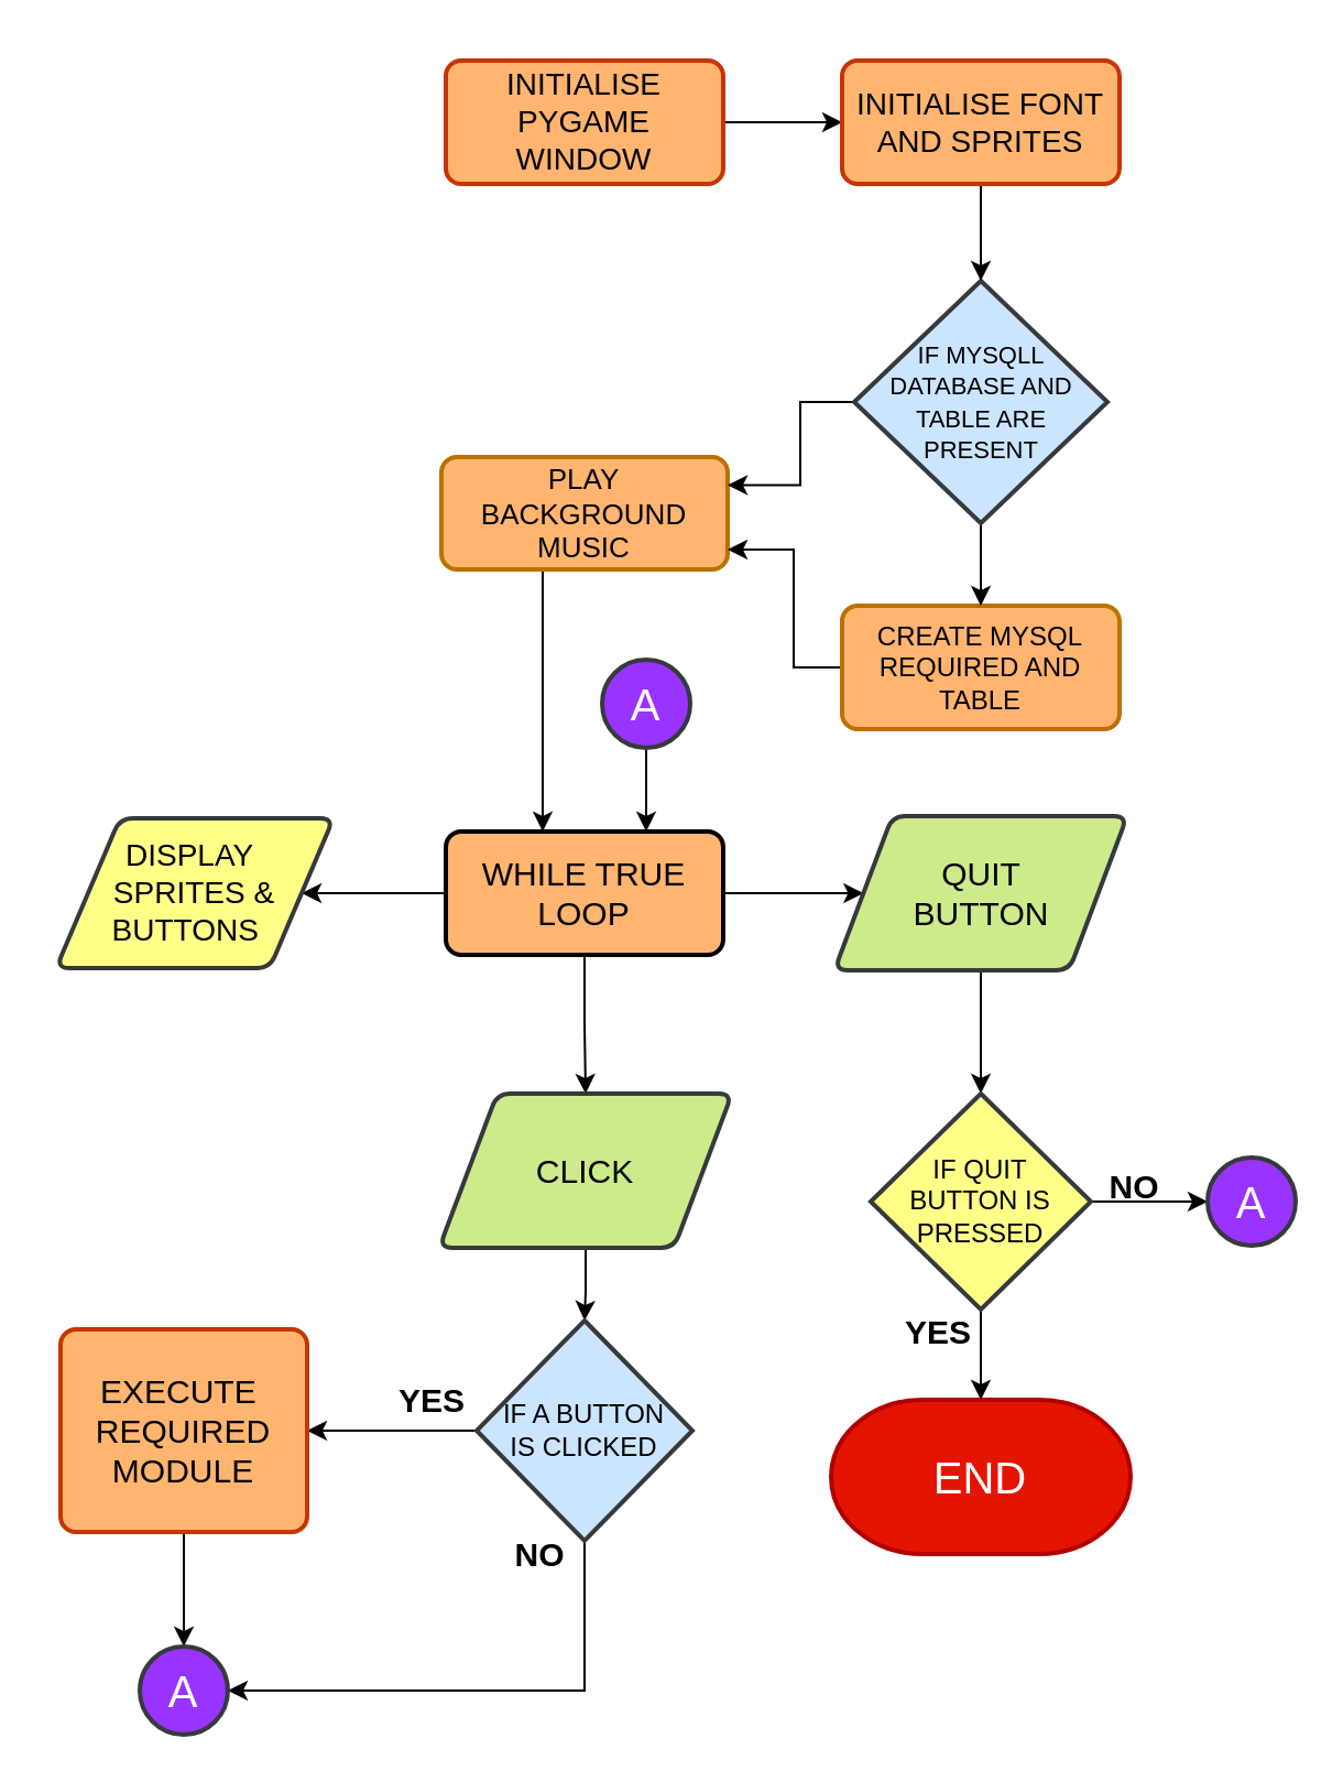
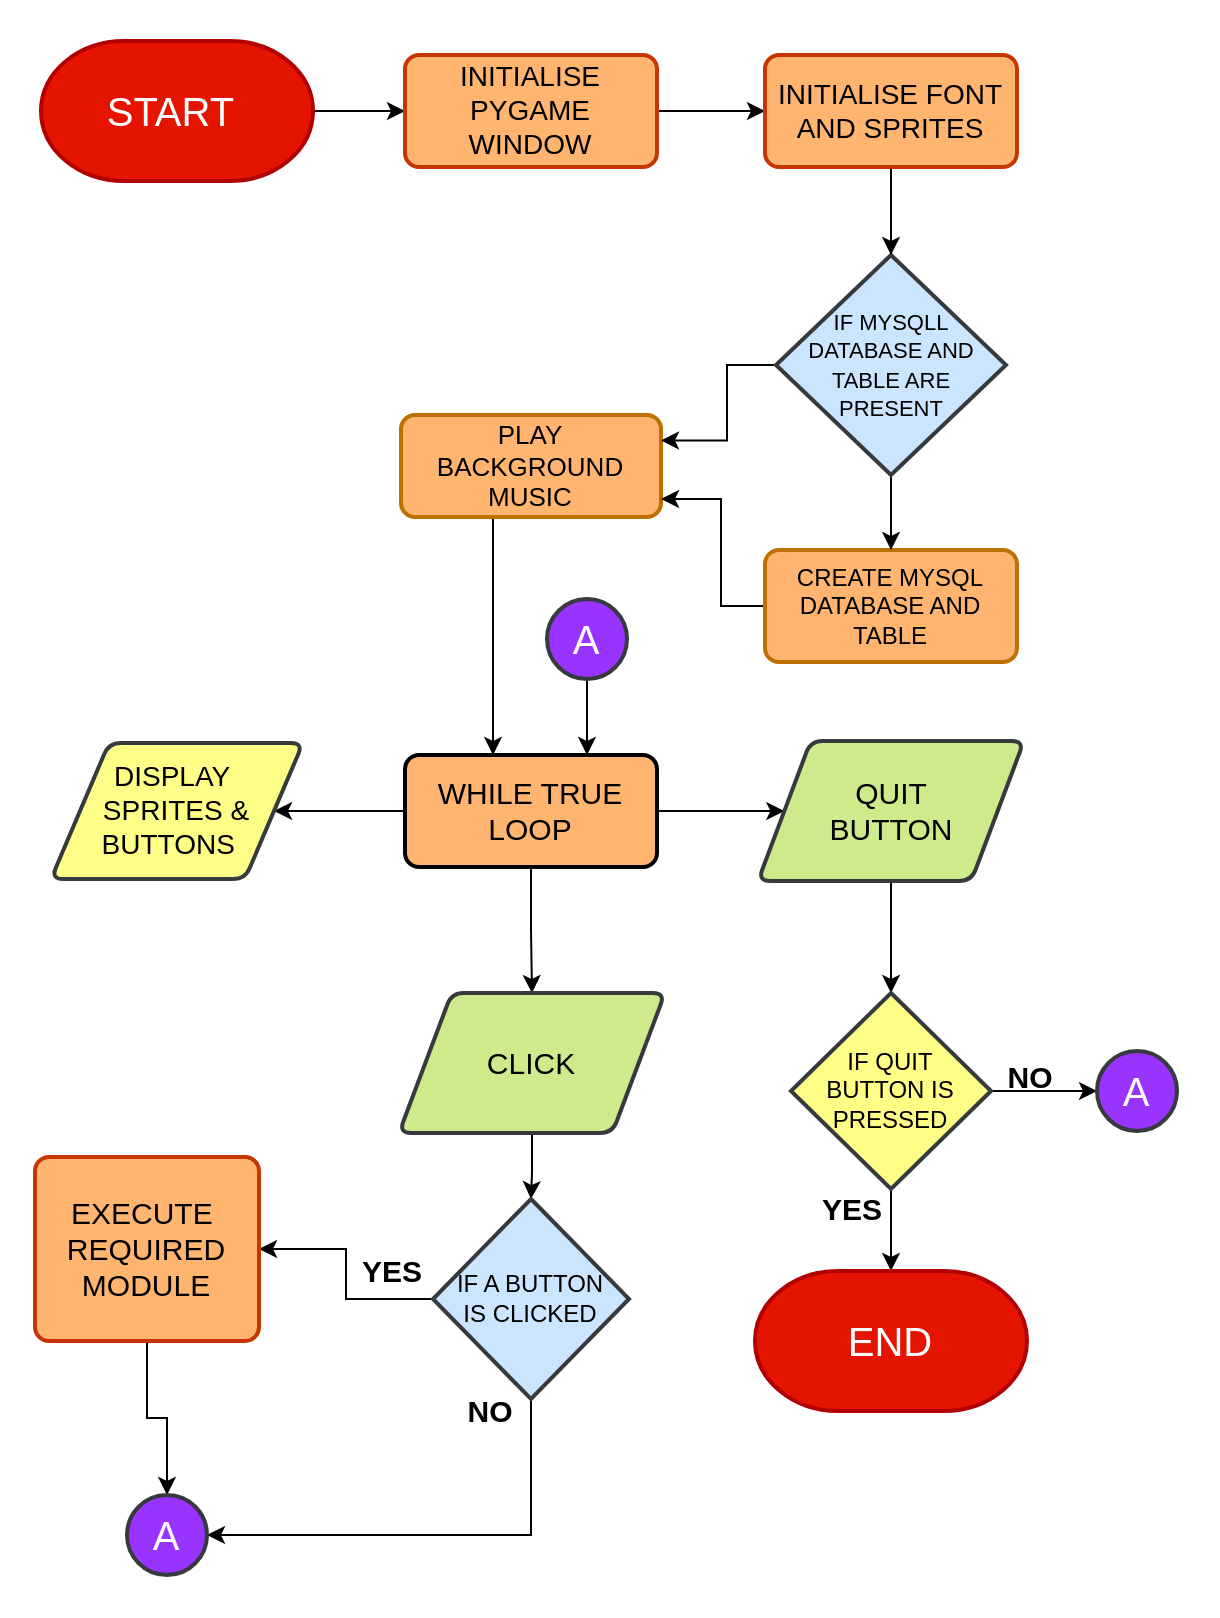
+ <mxCell id="3" value="&lt;font style=&quot;font-size: 20px&quot;&gt;START&amp;nbsp;&lt;/font&gt;" style="strokeWidth=2;html=1;shape=mxgraph.flowchart.terminator;whiteSpace=wrap;fillColor=#e51400;strokeColor=#B20000;fontColor=#ffffff;" vertex="1" parent="1"><mxGeometry x="20" y="20" width="136" height="70" as="geometry" /></mxCell>
+ <mxCell id="2" value="" style="edgeStyle=orthogonalEdgeStyle;rounded=0;orthogonalLoop=1;jettySize=auto;html=1;" edge="1" parent="1" source="3" target="5"><mxGeometry relative="1" as="geometry" /></mxCell>
- <mxCell id="9" value="CREATE MYSQL REQUIRED AND TABLE" style="rounded=1;whiteSpace=wrap;html=1;absoluteArcSize=1;arcSize=14;strokeWidth=2;strokeColor=#BD7000;fontColor=#000000;fillColor=#FFB570;" vertex="1" parent="1"><mxGeometry x="382" y="274.5" width="126" height="56" as="geometry" /></mxCell>
+ <mxCell id="9" value="CREATE MYSQL DATABASE AND TABLE" style="rounded=1;whiteSpace=wrap;html=1;absoluteArcSize=1;arcSize=14;strokeWidth=2;strokeColor=#BD7000;fontColor=#000000;fillColor=#FFB570;" vertex="1" parent="1"><mxGeometry x="382" y="274.5" width="126" height="56" as="geometry" /></mxCell>
- <mxCell id="35" value="&lt;font style=&quot;font-size: 15px&quot;&gt;EXECUTE&amp;nbsp;&lt;br&gt;REQUIRED MODULE&lt;br&gt;&lt;/font&gt;" style="rounded=1;whiteSpace=wrap;html=1;absoluteArcSize=1;arcSize=14;strokeWidth=2;strokeColor=#C73500;fontColor=#000000;fillColor=#FFB570;" vertex="1" parent="1"><mxGeometry x="27" y="603" width="112" height="92" as="geometry" /></mxCell>
+ <mxCell id="35" value="&lt;font style=&quot;font-size: 15px&quot;&gt;EXECUTE&amp;nbsp;&lt;br&gt;REQUIRED MODULE&lt;br&gt;&lt;/font&gt;" style="rounded=1;whiteSpace=wrap;html=1;absoluteArcSize=1;arcSize=14;strokeWidth=2;strokeColor=#C73500;fontColor=#000000;fillColor=#FFB570;" vertex="1" parent="1"><mxGeometry x="17" y="578" width="112" height="92" as="geometry" /></mxCell>
